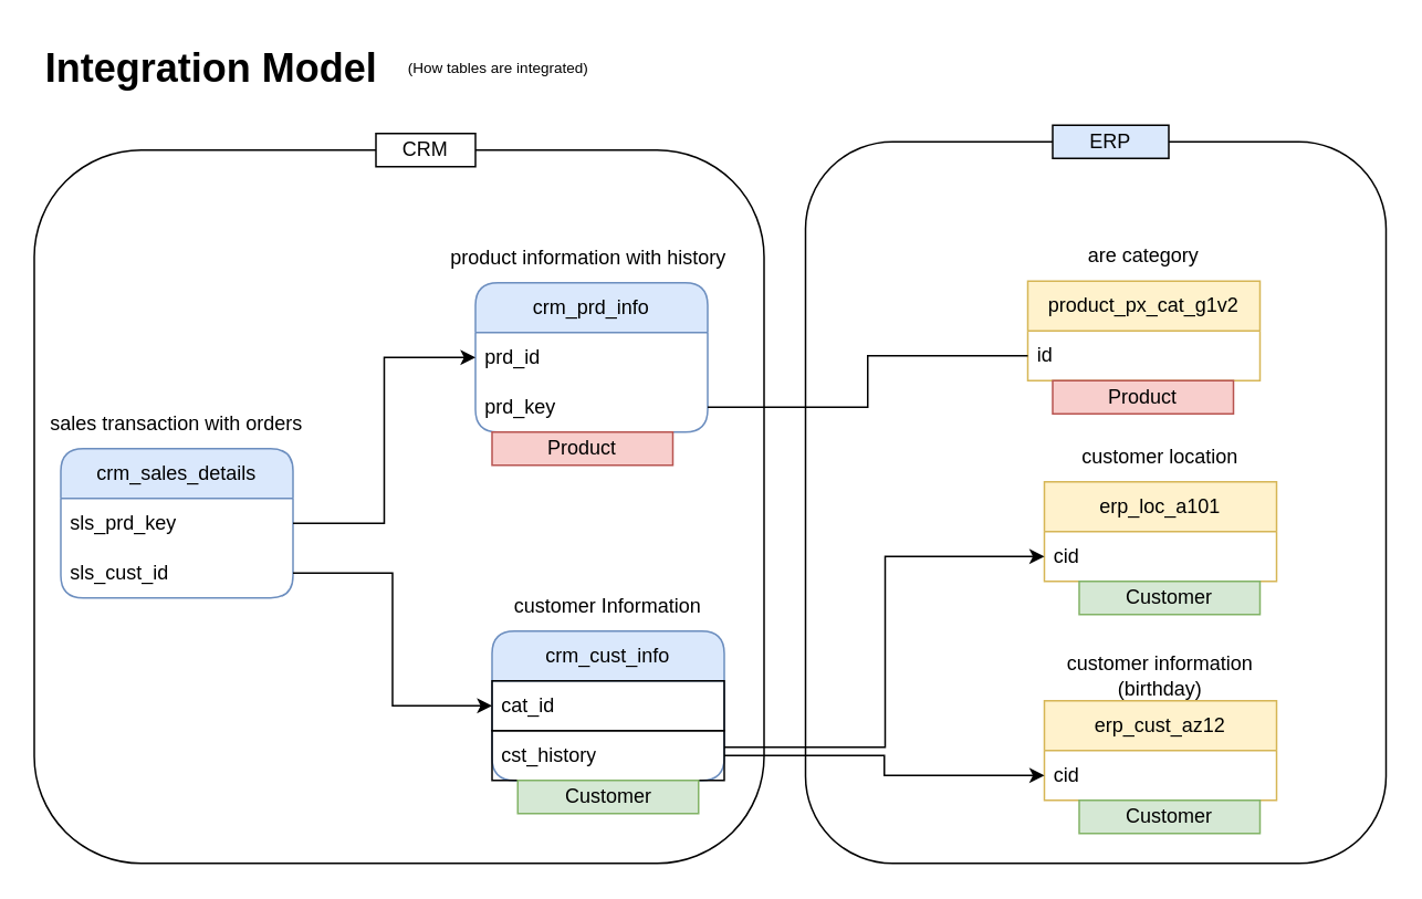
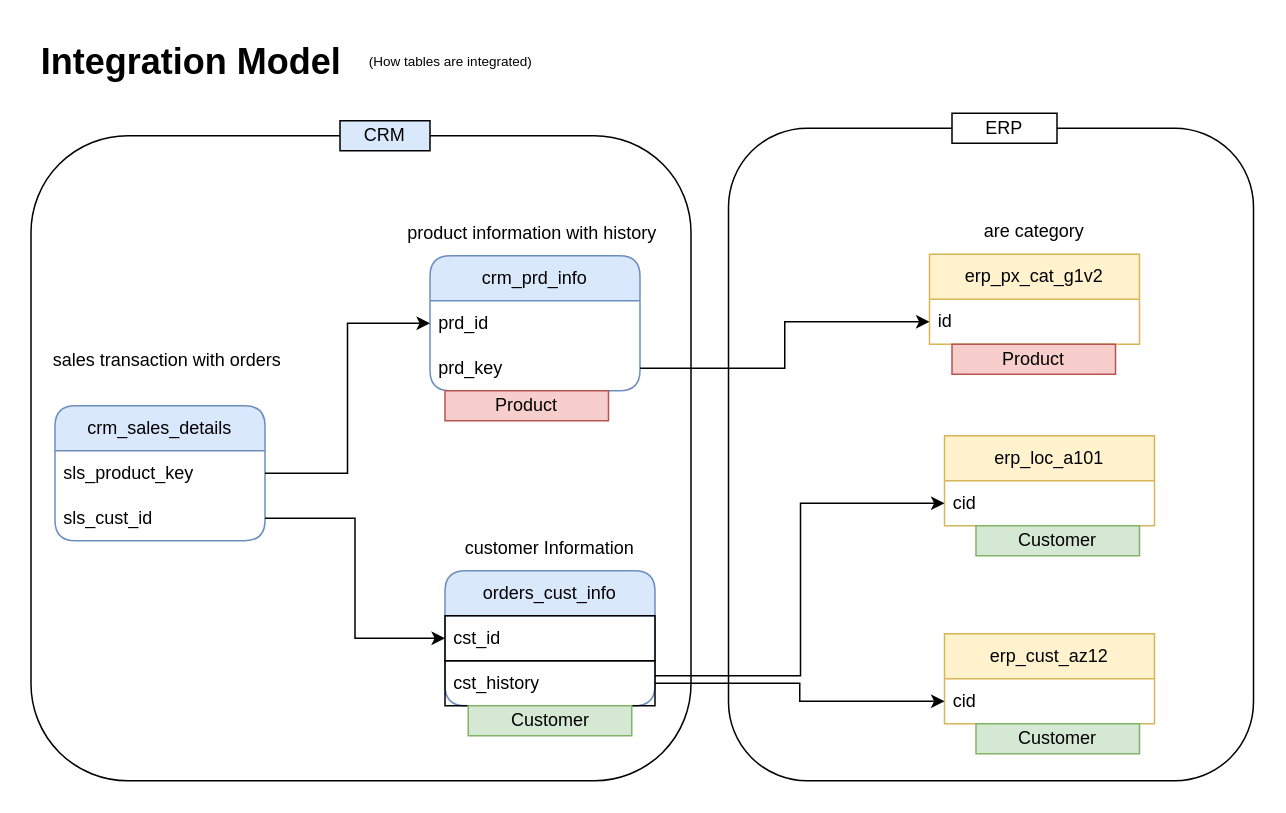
- <mxCell id="33" value="ERP" style="rounded=0;whiteSpace=wrap;html=1;fillColor=#dae8fc;" vertex="1" parent="1"><mxGeometry x="634" y="75" width="70" height="20" as="geometry" /></mxCell>
+ <mxCell id="33" value="ERP" style="rounded=0;whiteSpace=wrap;html=1;" vertex="1" parent="1"><mxGeometry x="634" y="75" width="70" height="20" as="geometry" /></mxCell>
- <mxCell id="32" value="CRM" style="rounded=0;whiteSpace=wrap;html=1;" vertex="1" parent="1"><mxGeometry x="226" y="80" width="60" height="20" as="geometry" /></mxCell>
+ <mxCell id="32" value="CRM" style="rounded=0;whiteSpace=wrap;html=1;fillColor=#dae8fc;" vertex="1" parent="1"><mxGeometry x="226" y="80" width="60" height="20" as="geometry" /></mxCell>
- <mxCell id="25" value="product_px_cat_g1v2" style="swimlane;fontStyle=0;childLayout=stackLayout;horizontal=1;startSize=30;horizontalStack=0;resizeParent=1;resizeParentMax=0;resizeLast=0;collapsible=1;marginBottom=0;whiteSpace=wrap;html=1;fillColor=#fff2cc;strokeColor=#d6b656;" vertex="1" parent="1"><mxGeometry x="619" y="169" width="140" height="60" as="geometry" /></mxCell>
+ <mxCell id="25" value="erp_px_cat_g1v2" style="swimlane;fontStyle=0;childLayout=stackLayout;horizontal=1;startSize=30;horizontalStack=0;resizeParent=1;resizeParentMax=0;resizeLast=0;collapsible=1;marginBottom=0;whiteSpace=wrap;html=1;fillColor=#fff2cc;strokeColor=#d6b656;" vertex="1" parent="1"><mxGeometry x="619" y="169" width="140" height="60" as="geometry" /></mxCell>
- <mxCell id="28" style="edgeStyle=orthogonalEdgeStyle;rounded=0;orthogonalLoop=1;jettySize=auto;html=1;entryX=0;entryY=0.5;entryDx=0;entryDy=0;endArrow=none;" edge="1" parent="1" source="8" target="26"><mxGeometry relative="1" as="geometry" /></mxCell>
+ <mxCell id="28" style="edgeStyle=orthogonalEdgeStyle;rounded=0;orthogonalLoop=1;jettySize=auto;html=1;entryX=0;entryY=0.5;entryDx=0;entryDy=0;" edge="1" parent="1" source="8" target="26"><mxGeometry relative="1" as="geometry" /></mxCell>
- <mxCell id="15" value="sales transaction with orders" style="text;html=1;align=center;verticalAlign=middle;whiteSpace=wrap;rounded=0;" vertex="1" parent="1"><mxGeometry x="26" y="240" width="160" height="30" as="geometry" /></mxCell>
+ <mxCell id="15" value="sales transaction with orders" style="text;html=1;align=center;verticalAlign=middle;whiteSpace=wrap;rounded=0;" vertex="1" parent="1"><mxGeometry x="31" y="225" width="160" height="30" as="geometry" /></mxCell>
- <mxCell id="23" value="customer location" style="text;html=1;align=center;verticalAlign=middle;whiteSpace=wrap;rounded=0;" vertex="1" parent="1"><mxGeometry x="644" y="260" width="110" height="30" as="geometry" /></mxCell>
- <mxCell id="11" value="sls_prd_key" style="text;strokeColor=none;fillColor=none;align=left;verticalAlign=middle;spacingLeft=4;spacingRight=4;overflow=hidden;points=[[0,0.5],[1,0.5]];portConstraint=eastwest;rotatable=0;whiteSpace=wrap;html=1;" vertex="1" parent="10"><mxGeometry y="30" width="140" height="30" as="geometry" /></mxCell>
+ <mxCell id="11" value="sls_product_key" style="text;strokeColor=none;fillColor=none;align=left;verticalAlign=middle;spacingLeft=4;spacingRight=4;overflow=hidden;points=[[0,0.5],[1,0.5]];portConstraint=eastwest;rotatable=0;whiteSpace=wrap;html=1;" vertex="1" parent="10"><mxGeometry y="30" width="140" height="30" as="geometry" /></mxCell>
- <mxCell id="2" value="crm_cust_info" style="swimlane;fontStyle=0;childLayout=stackLayout;horizontal=1;startSize=30;horizontalStack=0;resizeParent=1;resizeParentMax=0;resizeLast=0;collapsible=1;marginBottom=0;whiteSpace=wrap;html=1;rounded=1;shadow=0;glass=0;swimlaneLine=1;fillColor=#dae8fc;strokeColor=#6c8ebf;" vertex="1" parent="1"><mxGeometry x="296" y="380" width="140" height="90" as="geometry" /></mxCell>
+ <mxCell id="2" value="orders_cust_info" style="swimlane;fontStyle=0;childLayout=stackLayout;horizontal=1;startSize=30;horizontalStack=0;resizeParent=1;resizeParentMax=0;resizeLast=0;collapsible=1;marginBottom=0;whiteSpace=wrap;html=1;rounded=1;shadow=0;glass=0;swimlaneLine=1;fillColor=#dae8fc;strokeColor=#6c8ebf;" vertex="1" parent="1"><mxGeometry x="296" y="380" width="140" height="90" as="geometry" /></mxCell>
- <mxCell id="20" value="customer information (birthday)" style="text;html=1;align=center;verticalAlign=middle;whiteSpace=wrap;rounded=0;" vertex="1" parent="1"><mxGeometry x="619" y="392" width="160" height="30" as="geometry" /></mxCell>
- <mxCell id="3" value="cat_id" style="text;strokeColor=default;fillColor=none;align=left;verticalAlign=middle;spacingLeft=4;spacingRight=4;overflow=hidden;points=[[0,0.5],[1,0.5]];portConstraint=eastwest;rotatable=0;whiteSpace=wrap;html=1;" vertex="1" parent="2"><mxGeometry y="30" width="140" height="30" as="geometry" /></mxCell>
+ <mxCell id="3" value="cst_id" style="text;strokeColor=default;fillColor=none;align=left;verticalAlign=middle;spacingLeft=4;spacingRight=4;overflow=hidden;points=[[0,0.5],[1,0.5]];portConstraint=eastwest;rotatable=0;whiteSpace=wrap;html=1;" vertex="1" parent="2"><mxGeometry y="30" width="140" height="30" as="geometry" /></mxCell>
